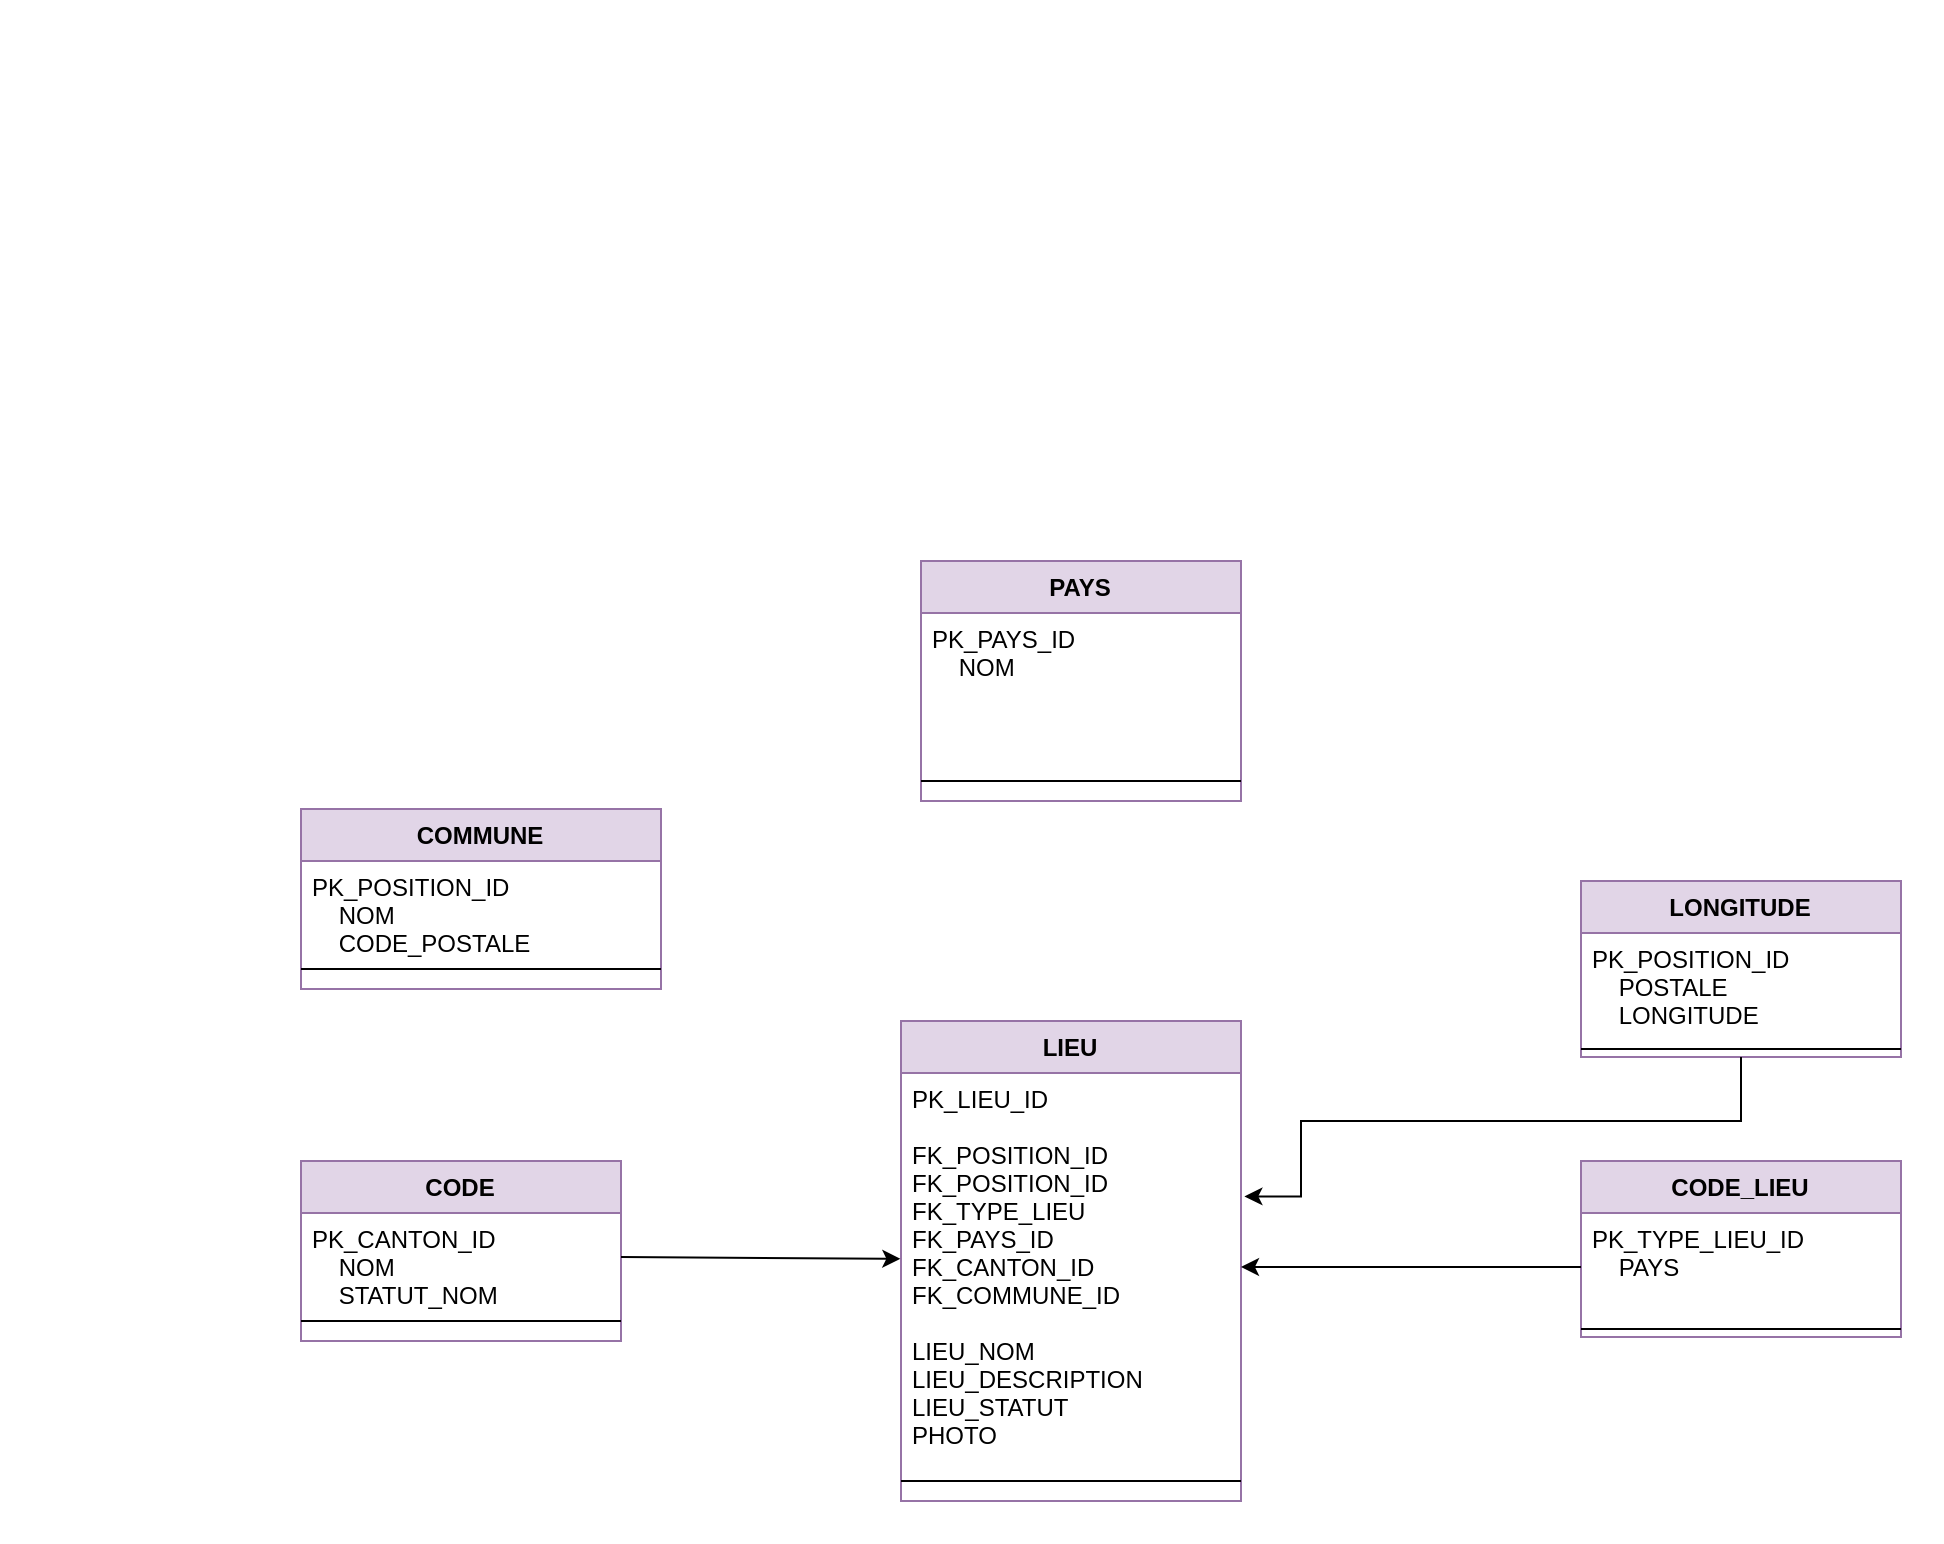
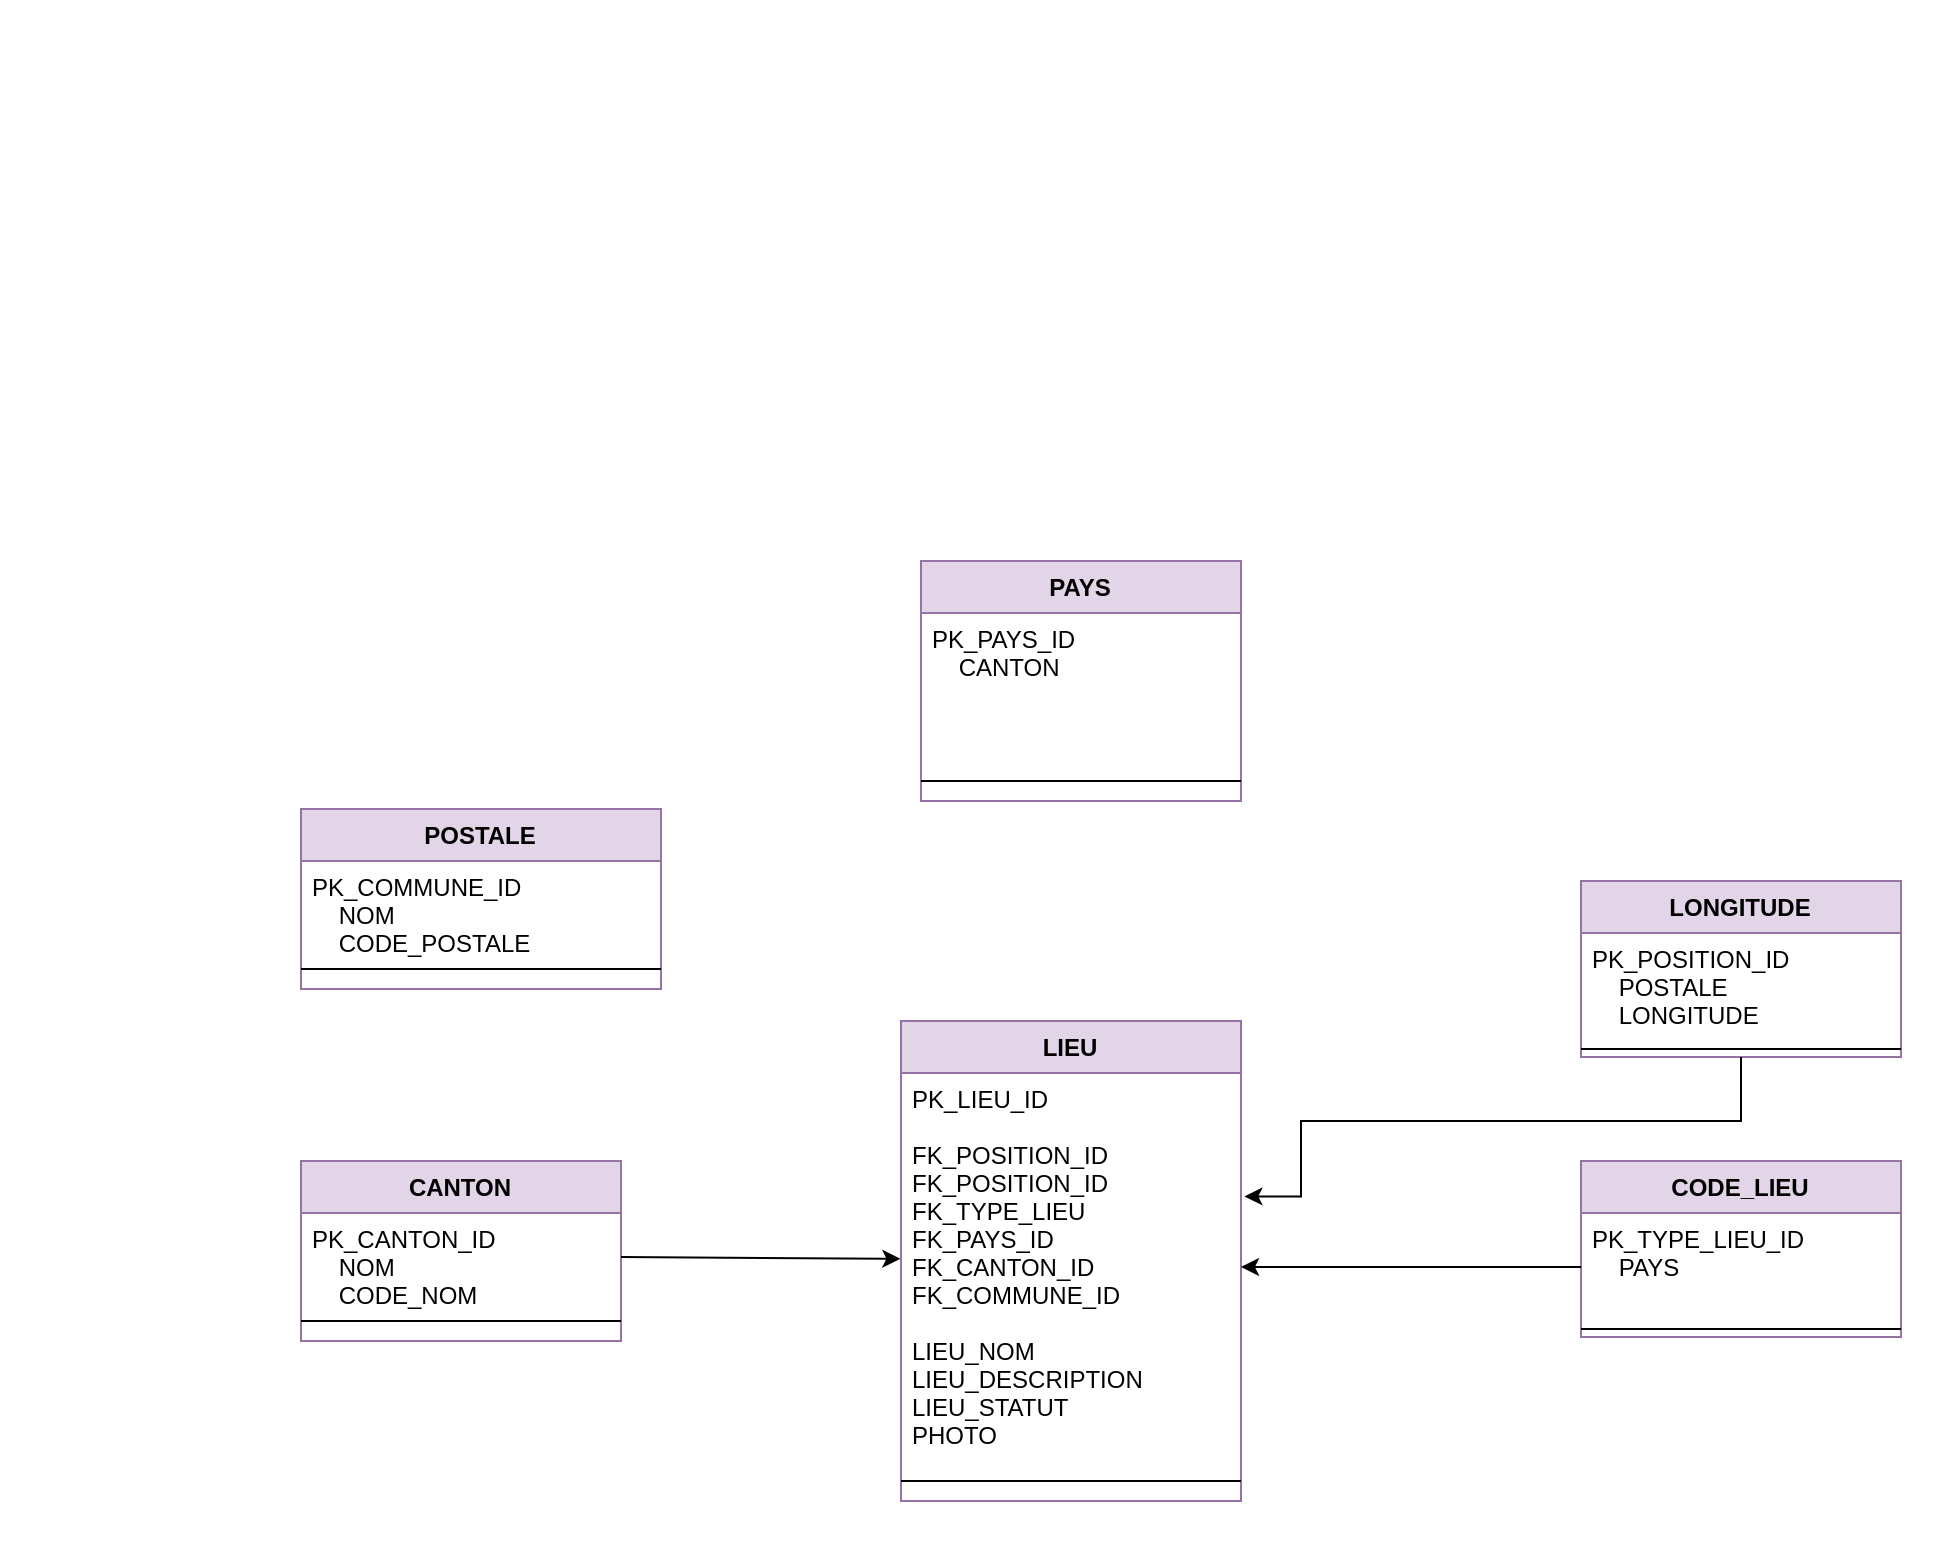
- <mxCell id="7" value="PK_PAYS_ID&#10;    NOM&#10;    " style="text;strokeColor=none;fillColor=none;align=left;verticalAlign=top;spacingLeft=4;spacingRight=4;overflow=hidden;rotatable=0;points=[[0,0.5],[1,0.5]];portConstraint=eastwest;" parent="6" vertex="1"><mxGeometry y="26" width="160" height="74" as="geometry" /></mxCell>
+ <mxCell id="7" value="PK_PAYS_ID&#10;    CANTON&#10;    " style="text;strokeColor=none;fillColor=none;align=left;verticalAlign=top;spacingLeft=4;spacingRight=4;overflow=hidden;rotatable=0;points=[[0,0.5],[1,0.5]];portConstraint=eastwest;" parent="6" vertex="1"><mxGeometry y="26" width="160" height="74" as="geometry" /></mxCell>
- <mxCell id="21" value="COMMUNE" style="swimlane;fontStyle=1;align=center;verticalAlign=top;childLayout=stackLayout;horizontal=1;startSize=26;horizontalStack=0;resizeParent=1;resizeParentMax=0;resizeLast=0;collapsible=1;marginBottom=0;fillColor=#e1d5e7;strokeColor=#9673a6;" parent="1" vertex="1"><mxGeometry x="150" y="404" width="180" height="90" as="geometry" /></mxCell>
+ <mxCell id="21" value="POSTALE" style="swimlane;fontStyle=1;align=center;verticalAlign=top;childLayout=stackLayout;horizontal=1;startSize=26;horizontalStack=0;resizeParent=1;resizeParentMax=0;resizeLast=0;collapsible=1;marginBottom=0;fillColor=#e1d5e7;strokeColor=#9673a6;" parent="1" vertex="1"><mxGeometry x="150" y="404" width="180" height="90" as="geometry" /></mxCell>
- <mxCell id="22" value="PK_POSITION_ID&#10;    NOM&#10;    CODE_POSTALE" style="text;strokeColor=none;fillColor=none;align=left;verticalAlign=top;spacingLeft=4;spacingRight=4;overflow=hidden;rotatable=0;points=[[0,0.5],[1,0.5]];portConstraint=eastwest;" parent="21" vertex="1"><mxGeometry y="26" width="180" height="44" as="geometry" /></mxCell>
+ <mxCell id="22" value="PK_COMMUNE_ID&#10;    NOM&#10;    CODE_POSTALE" style="text;strokeColor=none;fillColor=none;align=left;verticalAlign=top;spacingLeft=4;spacingRight=4;overflow=hidden;rotatable=0;points=[[0,0.5],[1,0.5]];portConstraint=eastwest;" parent="21" vertex="1"><mxGeometry y="26" width="180" height="44" as="geometry" /></mxCell>
- <mxCell id="3" value="CODE" style="swimlane;fontStyle=1;align=center;verticalAlign=top;childLayout=stackLayout;horizontal=1;startSize=26;horizontalStack=0;resizeParent=1;resizeParentMax=0;resizeLast=0;collapsible=1;marginBottom=0;fillColor=#e1d5e7;strokeColor=#9673a6;" parent="1" vertex="1"><mxGeometry x="150" y="580" width="160" height="90" as="geometry" /></mxCell>
+ <mxCell id="3" value="CANTON" style="swimlane;fontStyle=1;align=center;verticalAlign=top;childLayout=stackLayout;horizontal=1;startSize=26;horizontalStack=0;resizeParent=1;resizeParentMax=0;resizeLast=0;collapsible=1;marginBottom=0;fillColor=#e1d5e7;strokeColor=#9673a6;" parent="1" vertex="1"><mxGeometry x="150" y="580" width="160" height="90" as="geometry" /></mxCell>
- <mxCell id="4" value="PK_CANTON_ID&#10;    NOM&#10;    STATUT_NOM" style="text;strokeColor=none;fillColor=none;align=left;verticalAlign=top;spacingLeft=4;spacingRight=4;overflow=hidden;rotatable=0;points=[[0,0.5],[1,0.5]];portConstraint=eastwest;" parent="3" vertex="1"><mxGeometry y="26" width="160" height="44" as="geometry" /></mxCell>
+ <mxCell id="4" value="PK_CANTON_ID&#10;    NOM&#10;    CODE_NOM" style="text;strokeColor=none;fillColor=none;align=left;verticalAlign=top;spacingLeft=4;spacingRight=4;overflow=hidden;rotatable=0;points=[[0,0.5],[1,0.5]];portConstraint=eastwest;" parent="3" vertex="1"><mxGeometry y="26" width="160" height="44" as="geometry" /></mxCell>
